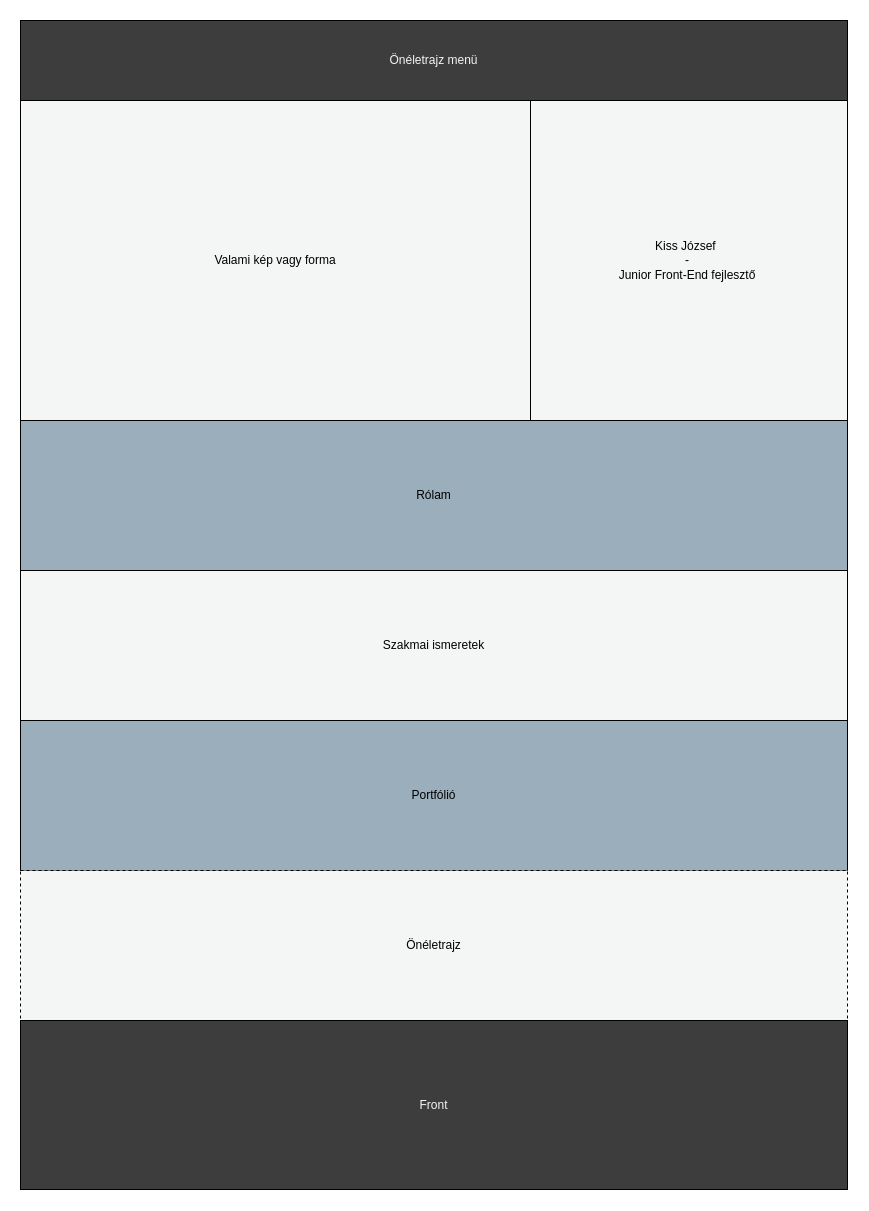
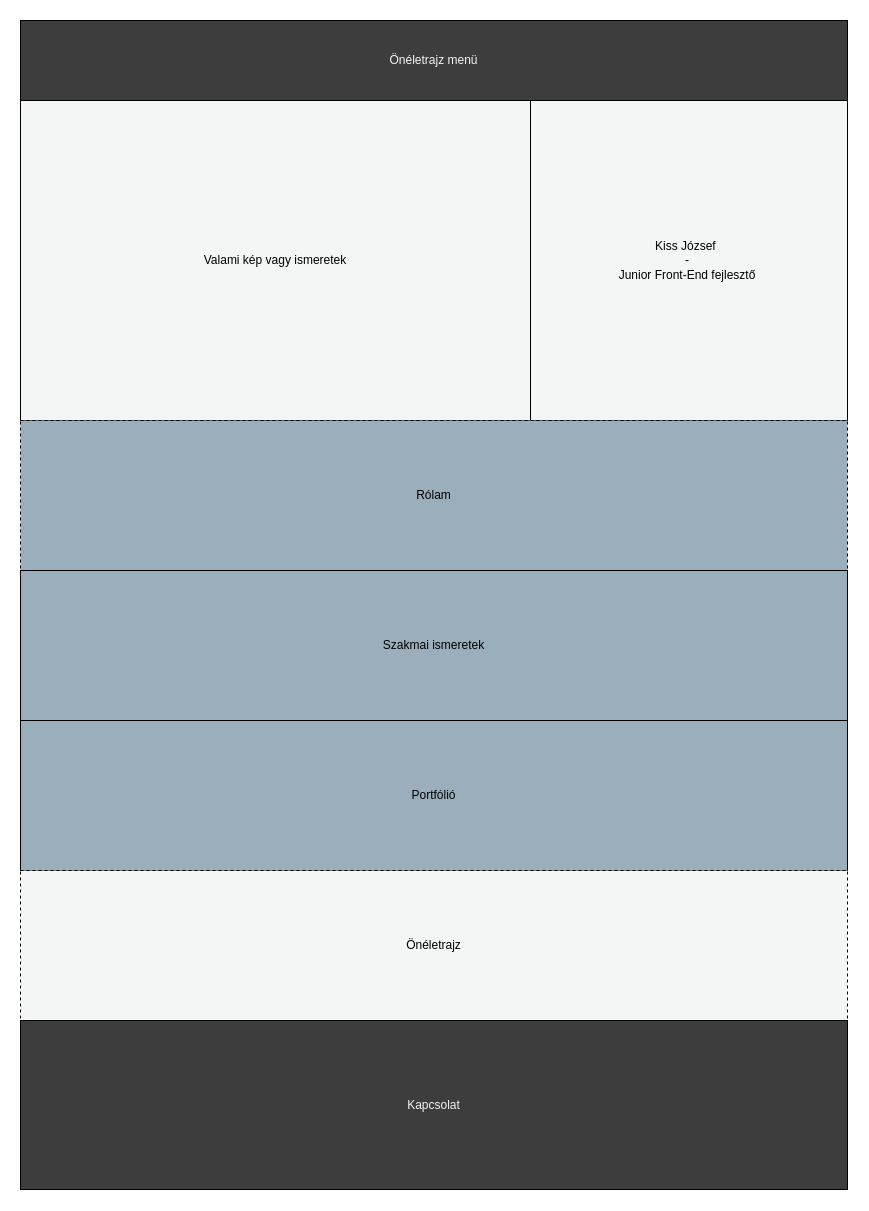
- <mxCell id="4" value="Valami kép vagy forma" style="rounded=0;whiteSpace=wrap;html=1;fillColor=#F3F6F4;" vertex="1" parent="1"><mxGeometry y="100" width="510" height="320" as="geometry" x="20" /></mxCell>
+ <mxCell id="4" value="Valami kép vagy ismeretek" style="rounded=0;whiteSpace=wrap;html=1;fillColor=#F3F6F4;" vertex="1" parent="1"><mxGeometry y="100" width="510" height="320" as="geometry" x="20" /></mxCell>
- <mxCell id="5" value="Rólam" style="rounded=0;whiteSpace=wrap;html=1;fillColor=#9BAEBC;" vertex="1" parent="1"><mxGeometry y="420" width="827" height="150" as="geometry" x="20" /></mxCell>
+ <mxCell id="5" value="Rólam" style="rounded=0;whiteSpace=wrap;html=1;fillColor=#9BAEBC;dashed=1;" vertex="1" parent="1"><mxGeometry y="420" width="827" height="150" as="geometry" x="20" /></mxCell>
- <mxCell id="6" value="Szakmai ismeretek" style="rounded=0;whiteSpace=wrap;html=1;fillColor=#F3F6F4;" vertex="1" parent="1"><mxGeometry y="570" width="827" height="150" as="geometry" x="20" /></mxCell>
+ <mxCell id="6" value="Szakmai ismeretek" style="rounded=0;whiteSpace=wrap;html=1;fillColor=#9baebc;" vertex="1" parent="1"><mxGeometry y="570" width="827" height="150" as="geometry" x="20" /></mxCell>
- <mxCell id="9" value="&lt;font color=&quot;#f3f6f4&quot;&gt;Front&lt;/font&gt;" style="rounded=0;whiteSpace=wrap;html=1;fillColor=#3C3D3C;" vertex="1" parent="1"><mxGeometry y="1020" width="827" height="169" as="geometry" x="20" /></mxCell>
+ <mxCell id="9" value="&lt;font color=&quot;#f3f6f4&quot;&gt;Kapcsolat&lt;/font&gt;" style="rounded=0;whiteSpace=wrap;html=1;fillColor=#3C3D3C;" vertex="1" parent="1"><mxGeometry y="1020" width="827" height="169" as="geometry" x="20" /></mxCell>
